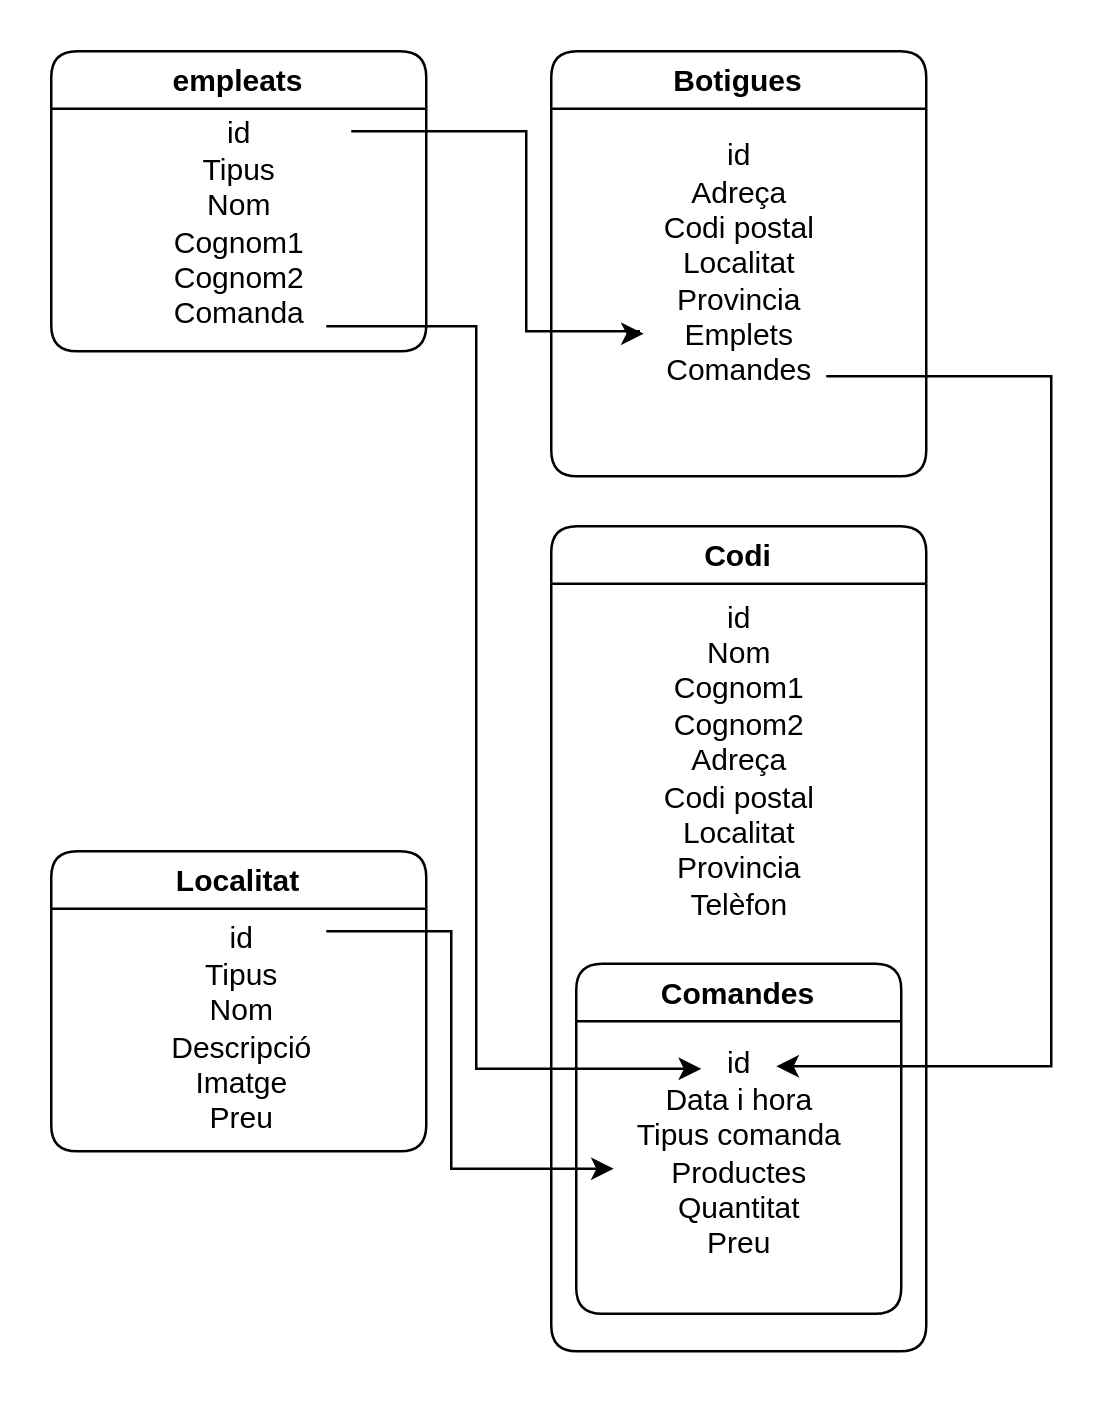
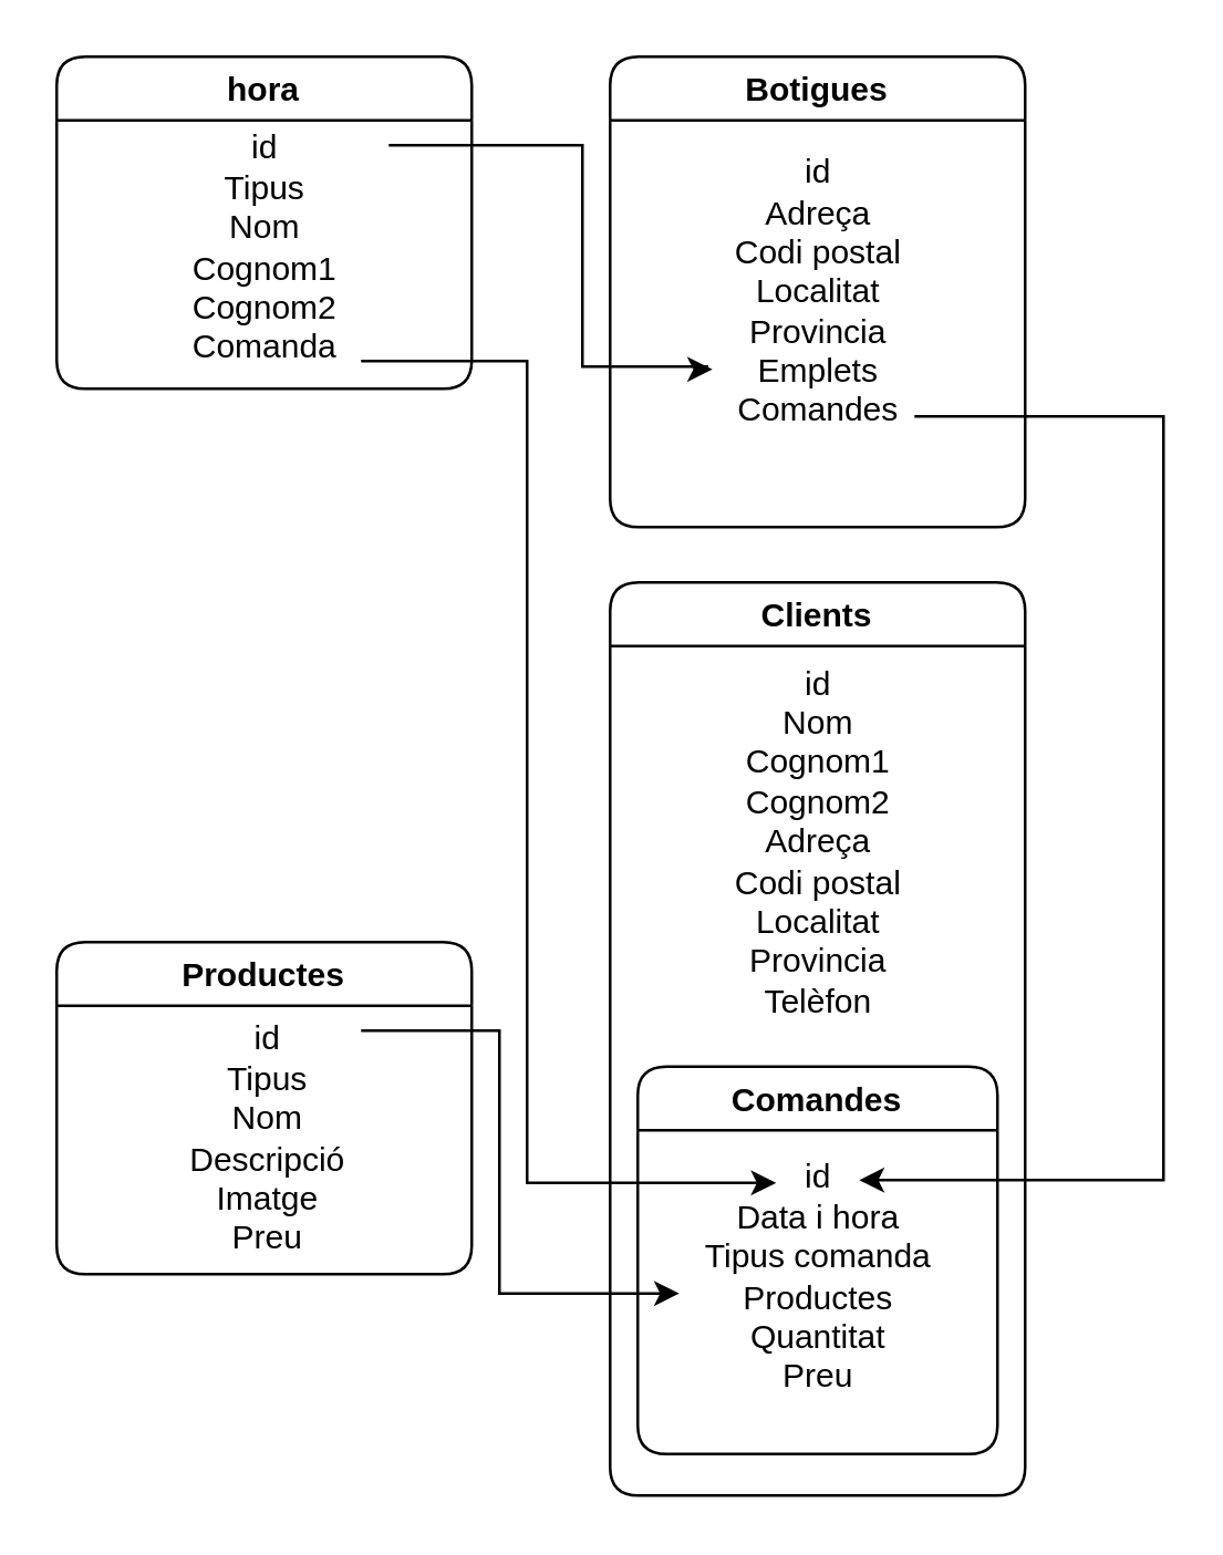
- <mxCell id="11" value="empleats" style="swimlane;gradientColor=none;rounded=1;startSize=23;" parent="1" vertex="1"><mxGeometry x="20" y="20" width="150" height="120" as="geometry" /></mxCell>
+ <mxCell id="11" value="hora" style="swimlane;gradientColor=none;rounded=1;startSize=23;" parent="1" vertex="1"><mxGeometry x="20" y="20" width="150" height="120" as="geometry" /></mxCell>
- <mxCell id="6" value="Codi" style="swimlane;gradientColor=none;rounded=1;" parent="1" vertex="1"><mxGeometry x="220" y="210" width="150" height="330" as="geometry" /></mxCell>
+ <mxCell id="6" value="Clients" style="swimlane;gradientColor=none;rounded=1;" parent="1" vertex="1"><mxGeometry x="220" y="210" width="150" height="330" as="geometry" /></mxCell>
- <mxCell id="2" value="Localitat" style="swimlane;gradientColor=none;rounded=1;" parent="1" vertex="1"><mxGeometry x="20" y="340" width="150" height="120" as="geometry" /></mxCell>
+ <mxCell id="2" value="Productes" style="swimlane;gradientColor=none;rounded=1;" parent="1" vertex="1"><mxGeometry x="20" y="340" width="150" height="120" as="geometry" /></mxCell>
